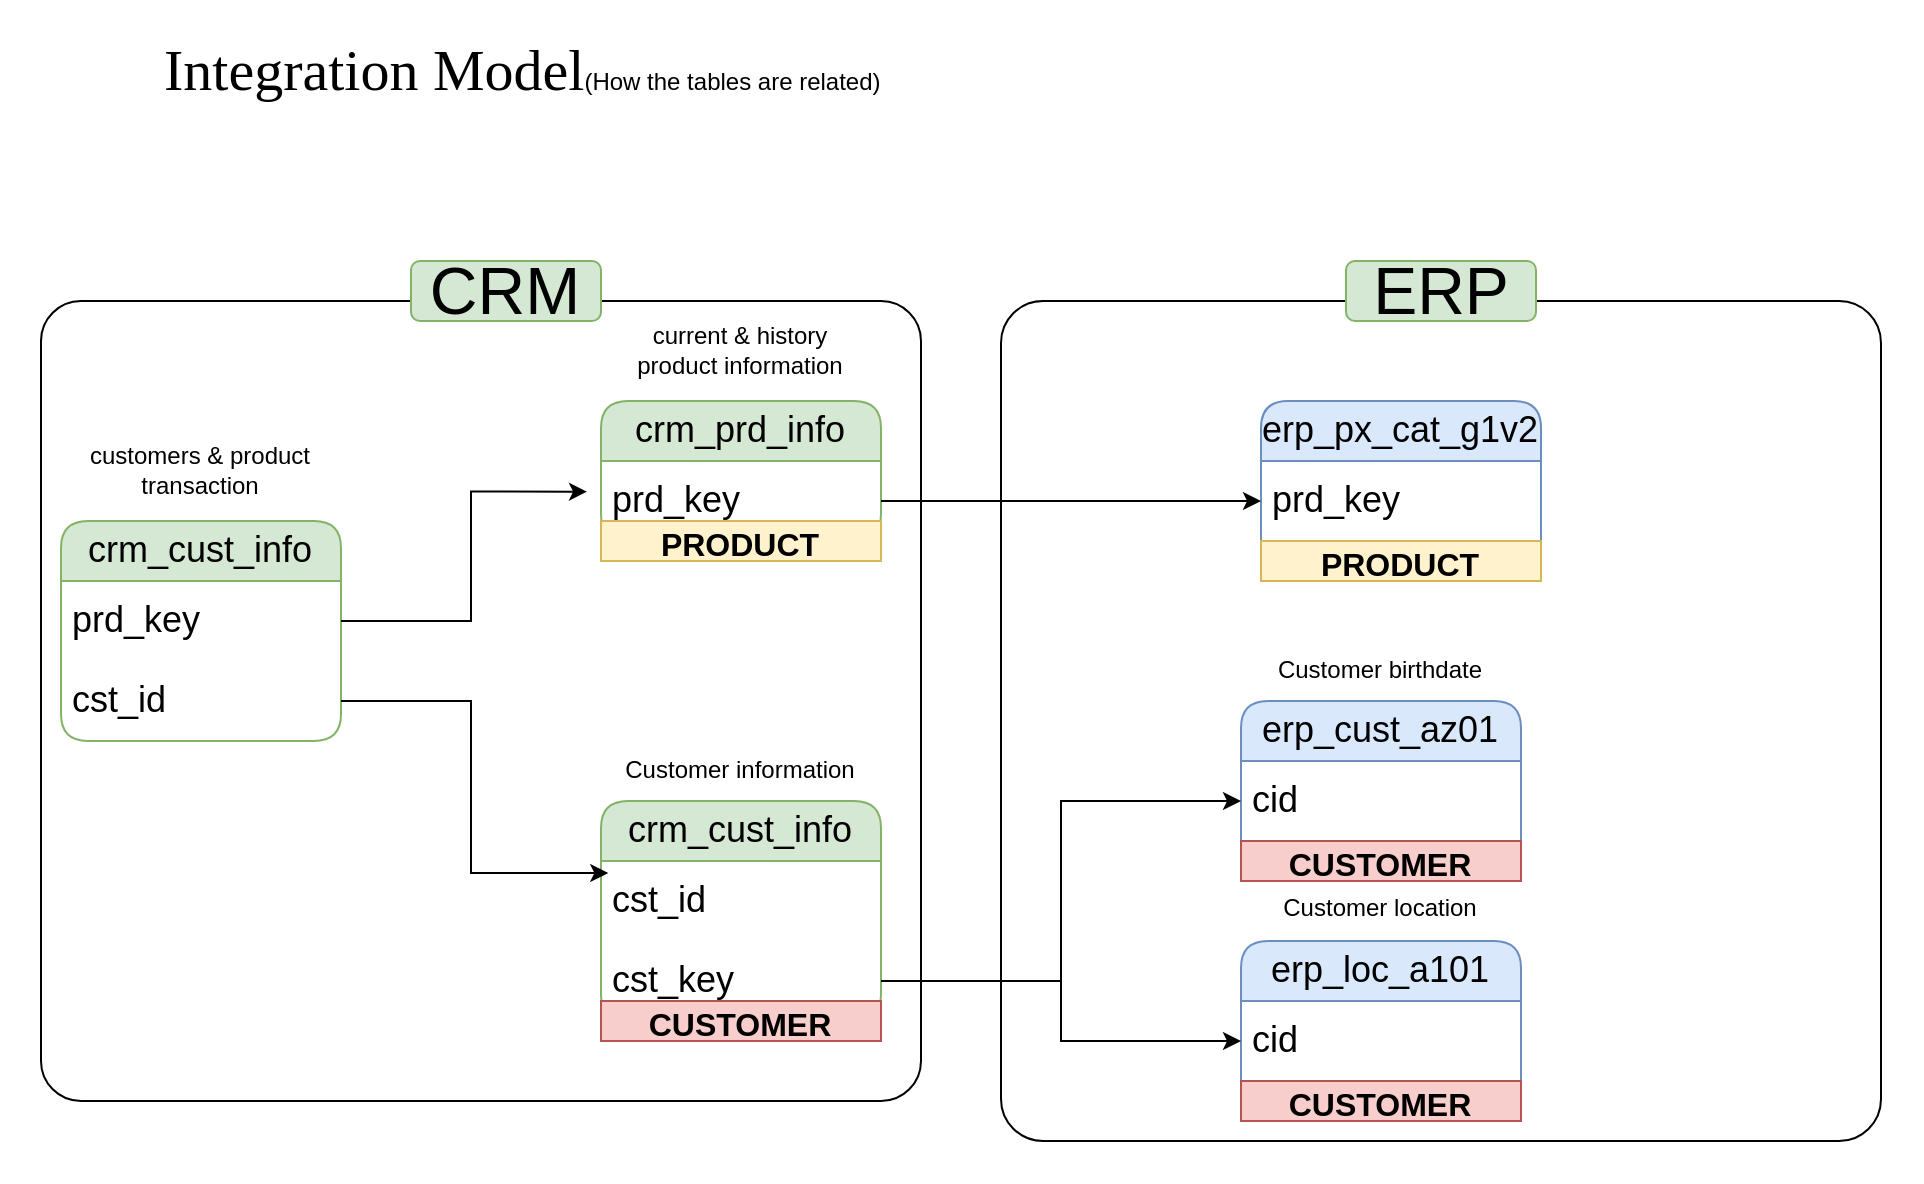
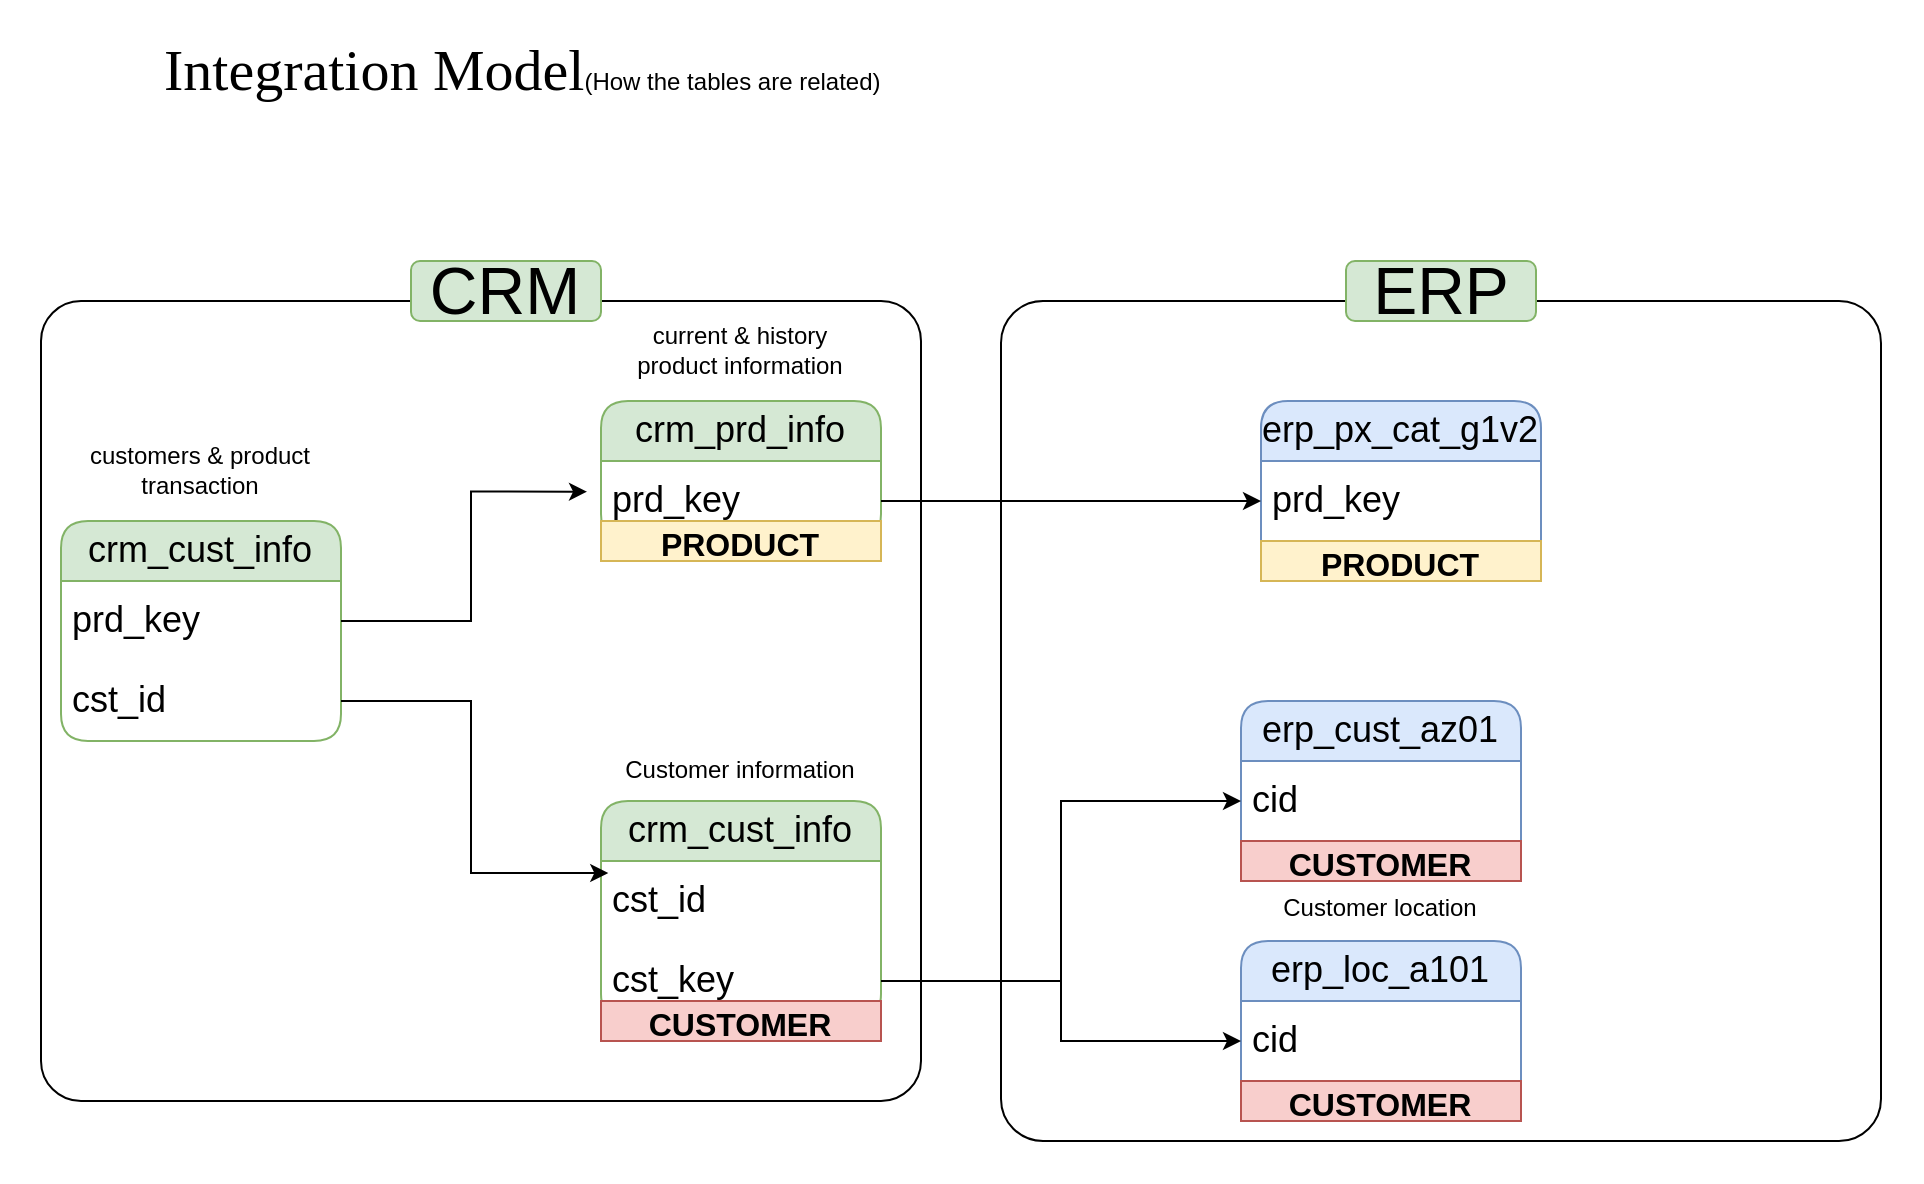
- <mxCell id="19" value="Customer birthdate" style="text;html=1;align=center;verticalAlign=middle;whiteSpace=wrap;rounded=0;fillColor=none;strokeColor=none;" vertex="1" parent="1"><mxGeometry x="635" y="320" width="110" height="30" as="geometry" /></mxCell>
